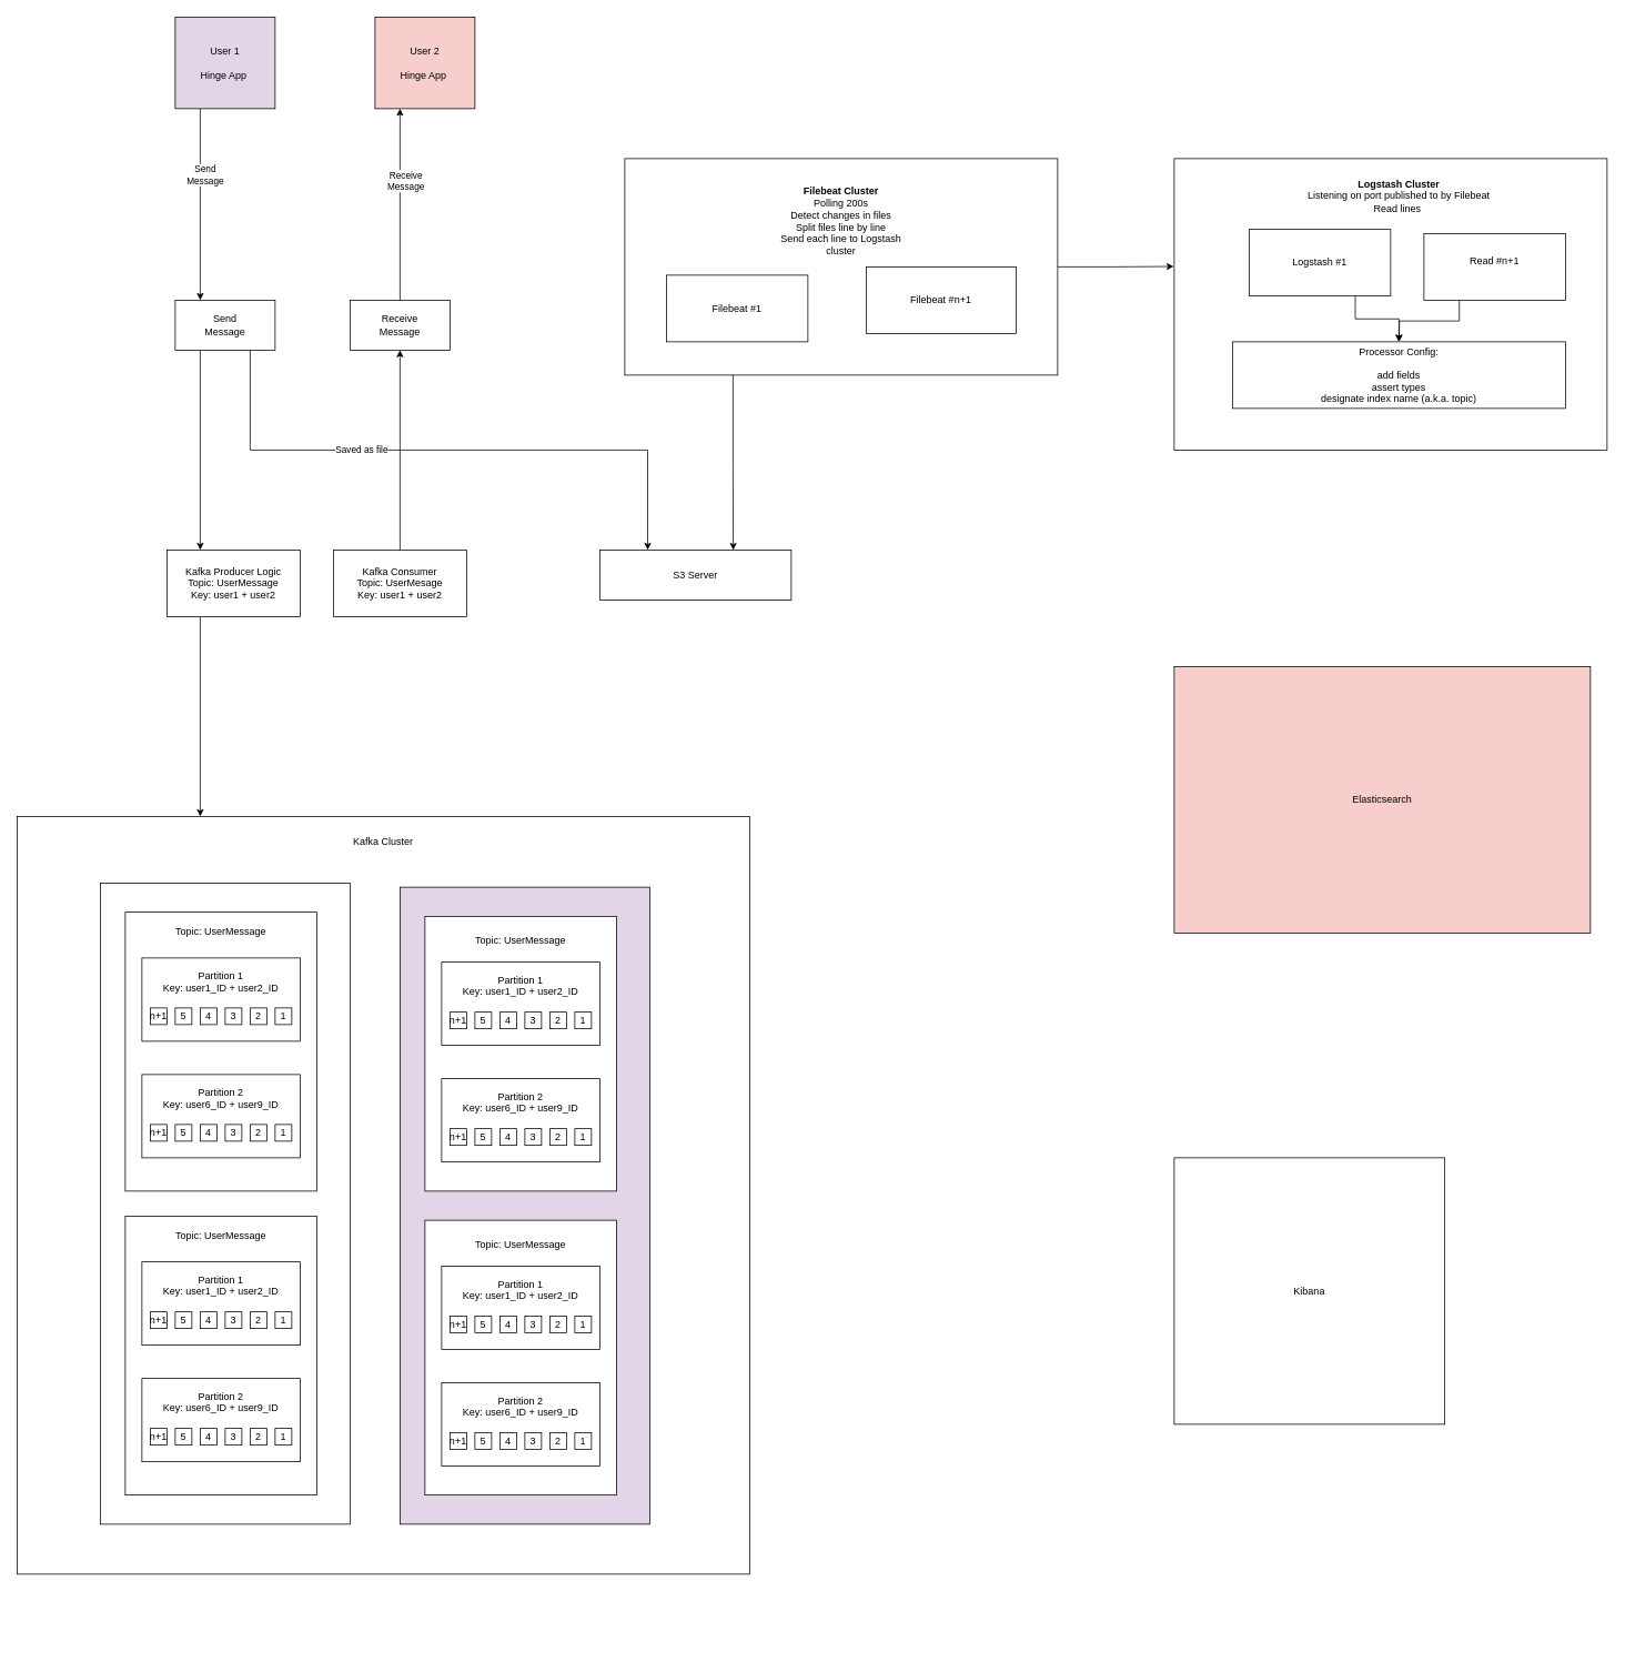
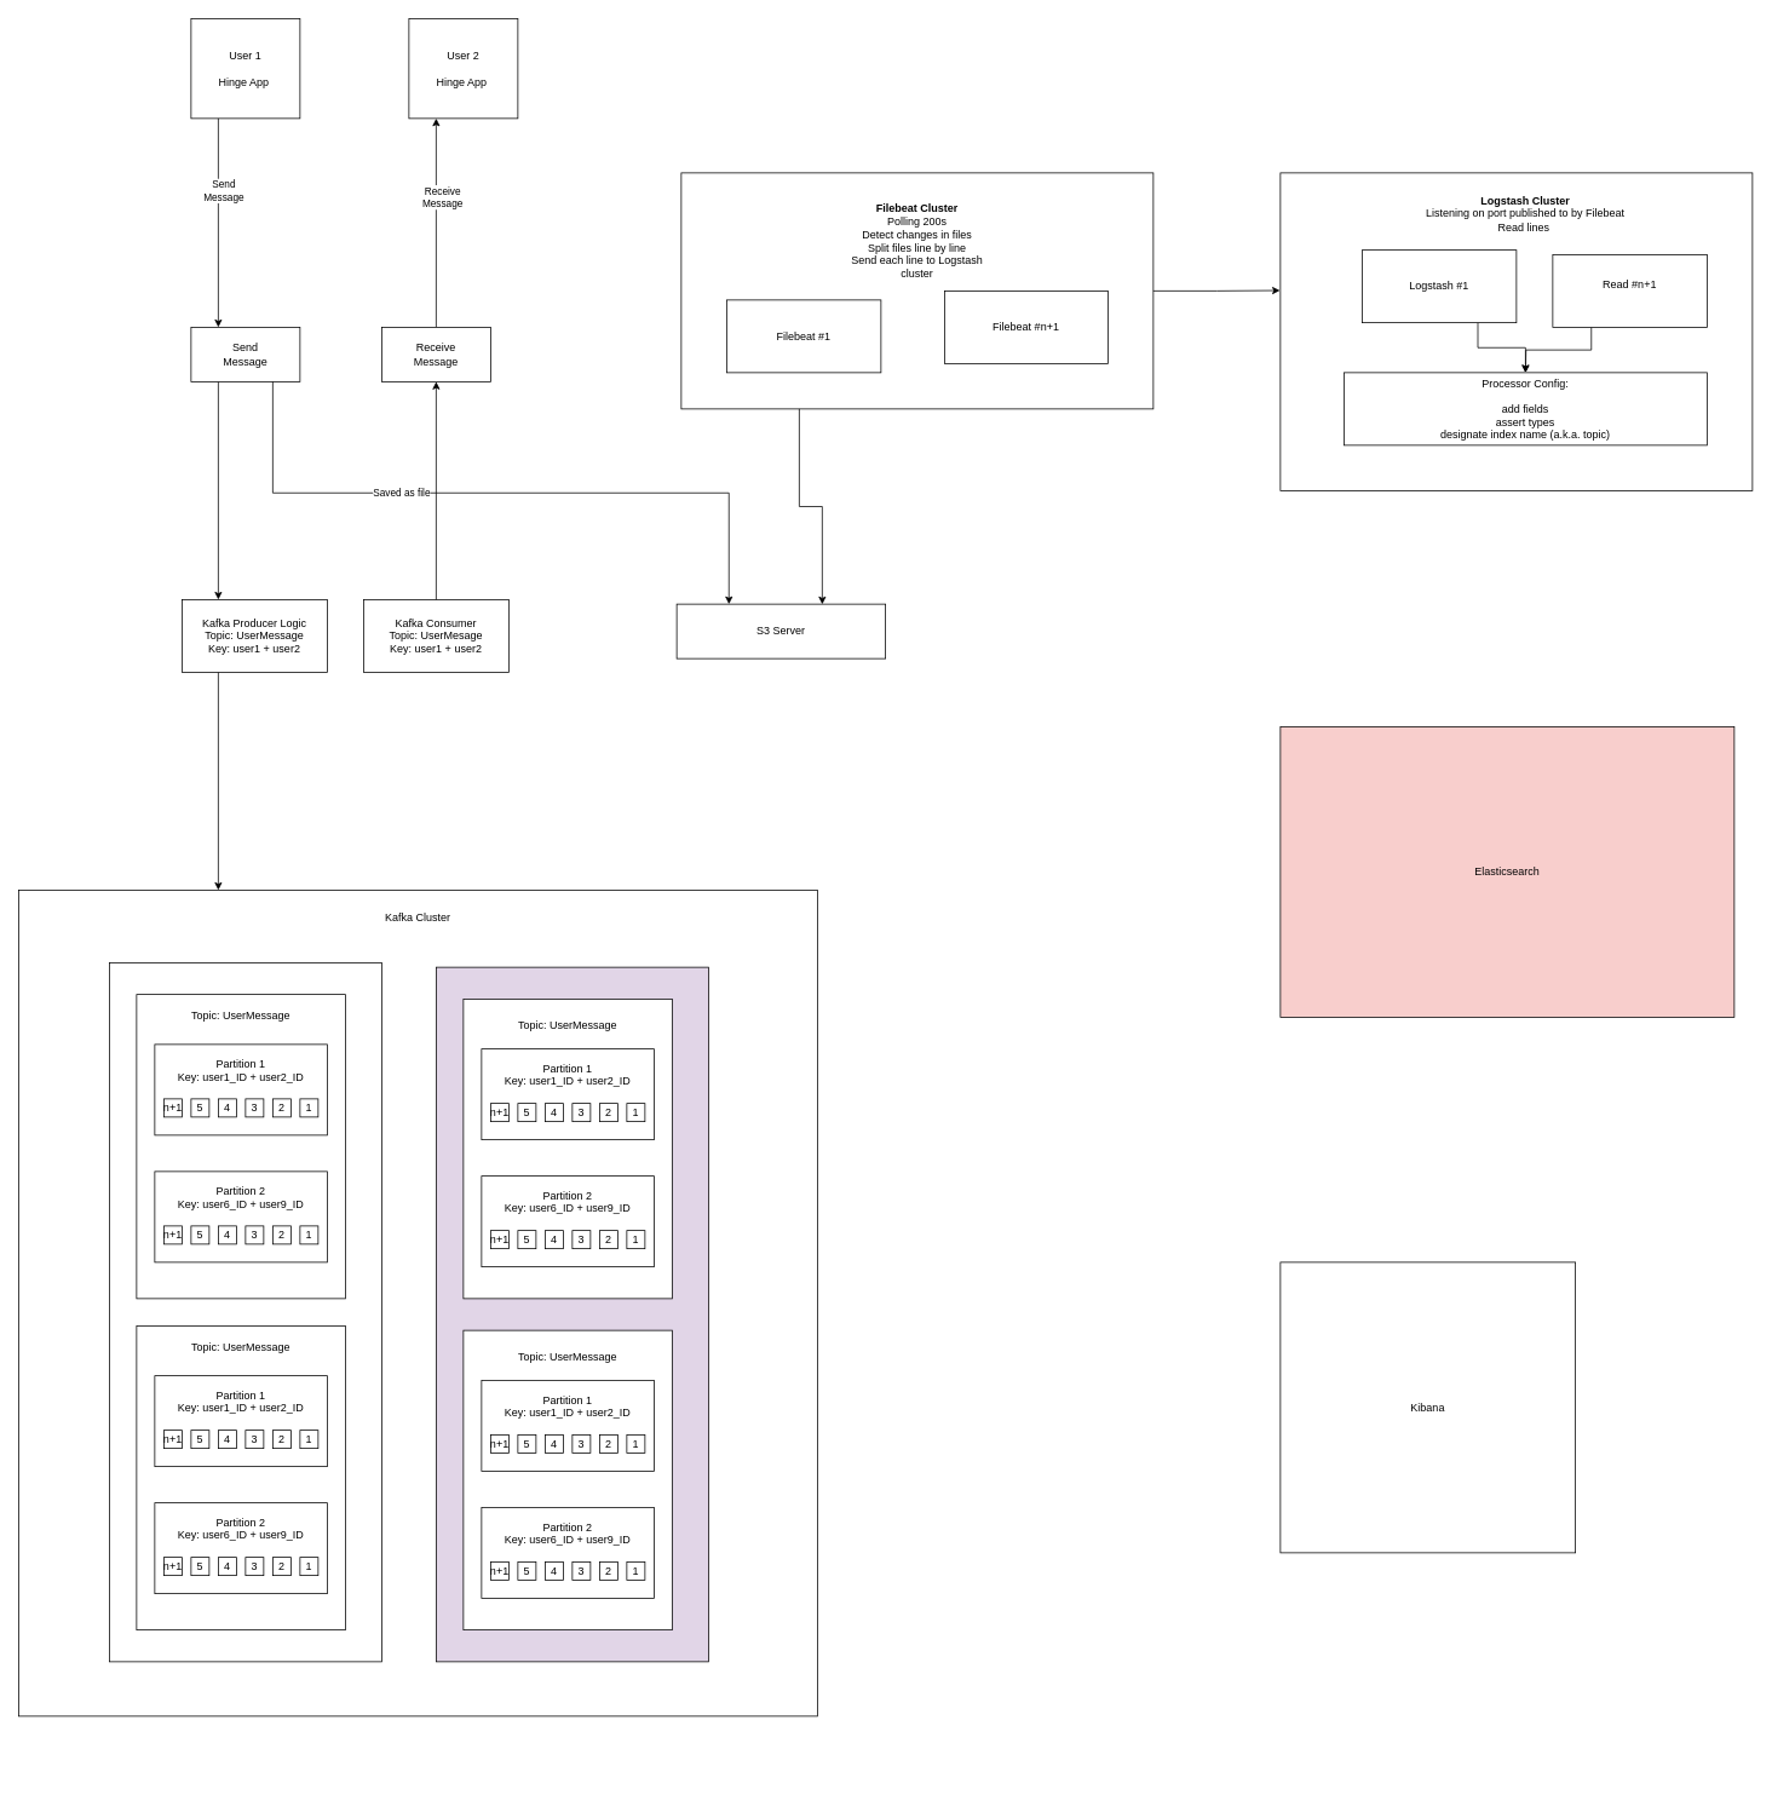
- <mxCell id="26" value="User 1&lt;div&gt;&lt;br&gt;&lt;/div&gt;&lt;div&gt;Hinge App&amp;nbsp;&lt;/div&gt;" style="whiteSpace=wrap;html=1;fillColor=#e1d5e7;" vertex="1" parent="1"><mxGeometry x="210" y="20" width="120" height="110" as="geometry" /></mxCell>
+ <mxCell id="26" value="User 1&lt;div&gt;&lt;br&gt;&lt;/div&gt;&lt;div&gt;Hinge App&amp;nbsp;&lt;/div&gt;" style="whiteSpace=wrap;html=1;" vertex="1" parent="1"><mxGeometry x="210" y="20" width="120" height="110" as="geometry" /></mxCell>
- <mxCell id="27" value="User 2&lt;div&gt;&lt;br&gt;&lt;/div&gt;&lt;div&gt;Hinge App&amp;nbsp;&lt;/div&gt;" style="whiteSpace=wrap;html=1;fillColor=#f8cecc;" vertex="1" parent="1"><mxGeometry x="450" y="20" width="120" height="110" as="geometry" /></mxCell>
+ <mxCell id="27" value="User 2&lt;div&gt;&lt;br&gt;&lt;/div&gt;&lt;div&gt;Hinge App&amp;nbsp;&lt;/div&gt;" style="whiteSpace=wrap;html=1;" vertex="1" parent="1"><mxGeometry x="450" y="20" width="120" height="110" as="geometry" /></mxCell>
- <mxCell id="3" value="S3 Server" style="whiteSpace=wrap;html=1;" vertex="1" parent="1"><mxGeometry x="720" y="660" width="230" height="60" as="geometry" /></mxCell>
+ <mxCell id="3" value="S3 Server" style="whiteSpace=wrap;html=1;" vertex="1" parent="1"><mxGeometry x="745" y="665" width="230" height="60" as="geometry" /></mxCell>
